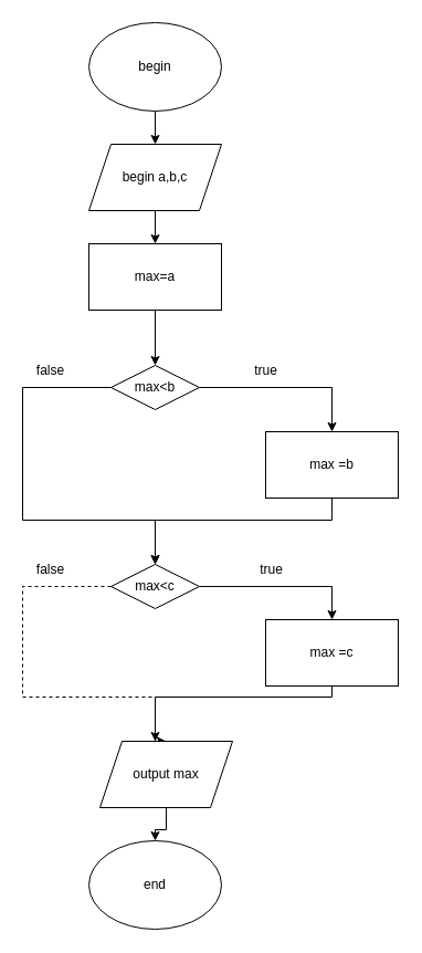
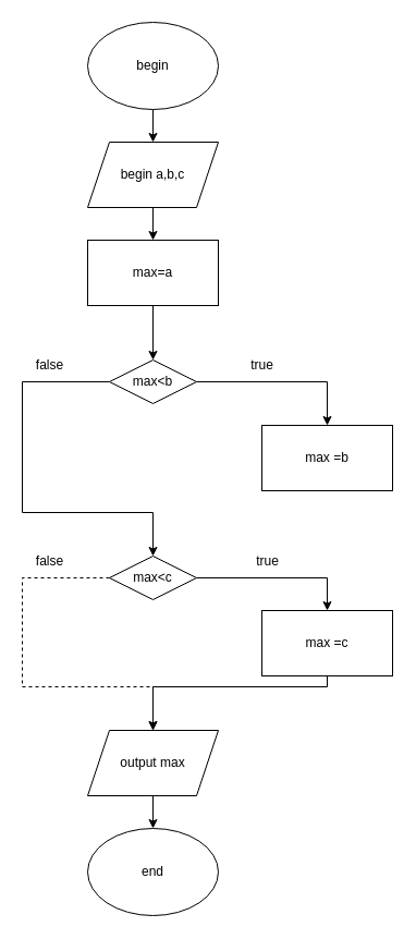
- <mxCell id="12" style="edgeStyle=orthogonalEdgeStyle;rounded=0;orthogonalLoop=1;jettySize=auto;html=1;entryX=0.5;entryY=0;entryDx=0;entryDy=0;" edge="1" parent="1" source="13" target="16"><mxGeometry relative="1" as="geometry"><Array as="points"><mxPoint x="300" y="470" /><mxPoint x="140" y="470" /></Array></mxGeometry></mxCell>
- <mxCell id="20" value="output max" style="shape=parallelogram;perimeter=parallelogramPerimeter;whiteSpace=wrap;html=1;fixedSize=1;" parent="1" vertex="1"><mxGeometry x="90" y="670" width="120" height="60" as="geometry" /></mxCell>
+ <mxCell id="20" value="output max" style="shape=parallelogram;perimeter=parallelogramPerimeter;whiteSpace=wrap;html=1;fixedSize=1;" parent="1" vertex="1"><mxGeometry x="80" y="670" width="120" height="60" as="geometry" /></mxCell>
